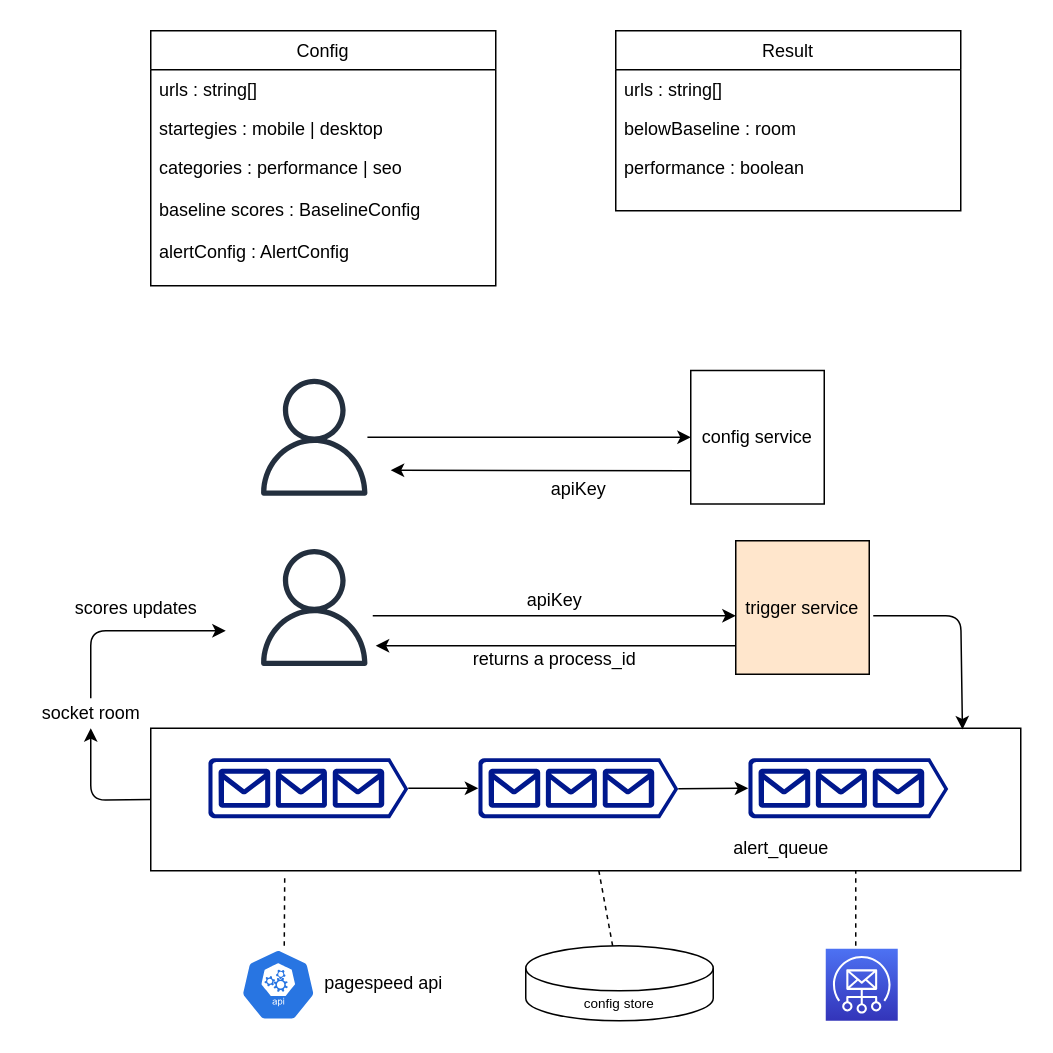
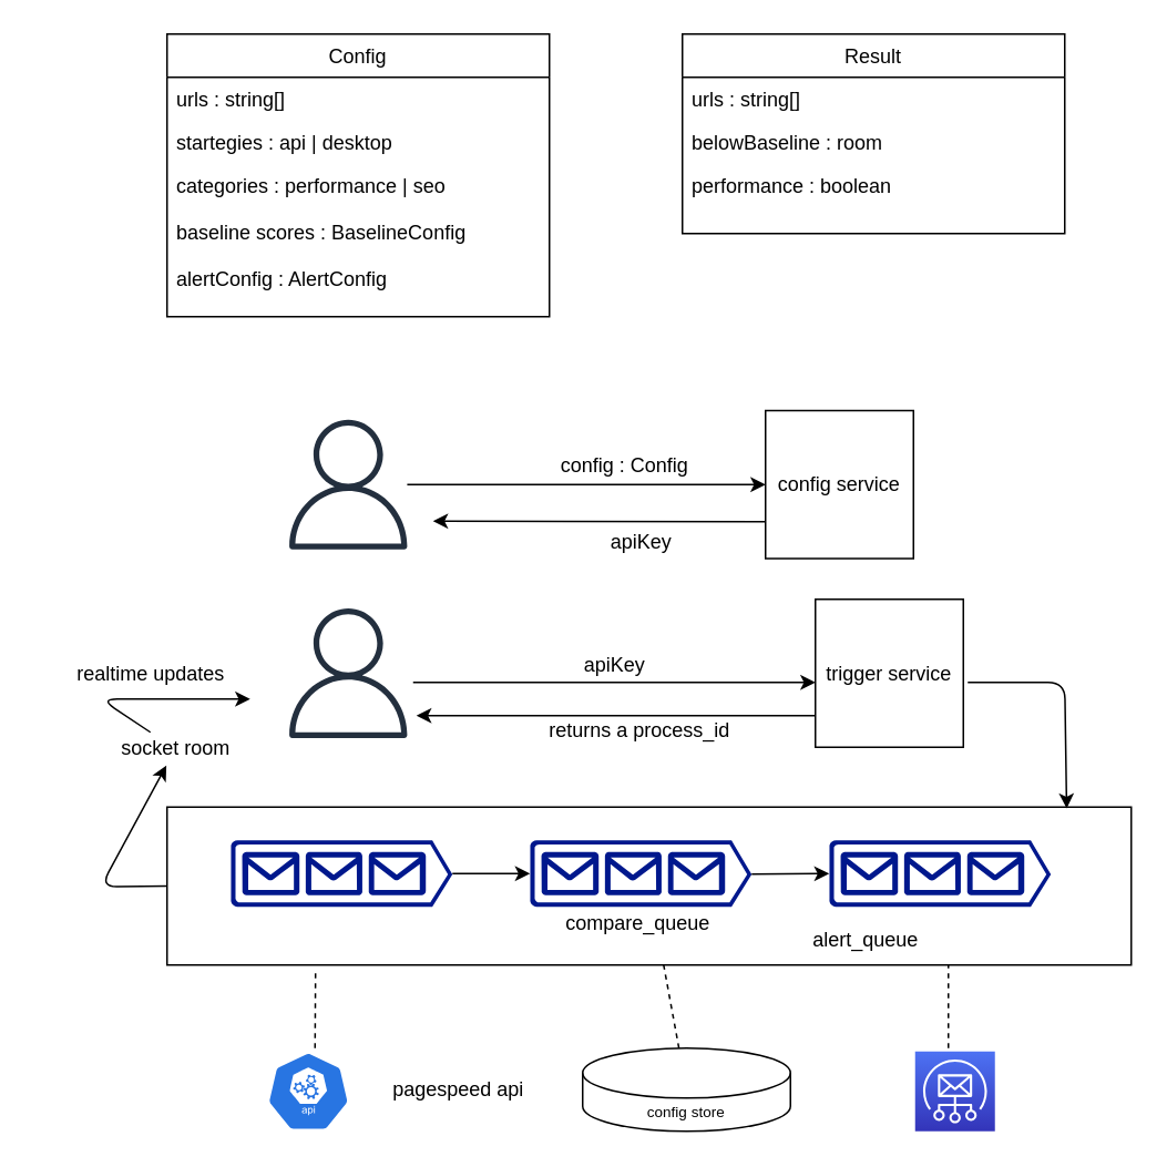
- <mxCell id="9" value="startegies : mobile | desktop" style="text;strokeColor=none;fillColor=none;align=left;verticalAlign=top;spacingLeft=4;spacingRight=4;overflow=hidden;rotatable=0;points=[[0,0.5],[1,0.5]];portConstraint=eastwest;" vertex="1" parent="7"><mxGeometry y="52" width="230" height="26" as="geometry" /></mxCell>
+ <mxCell id="9" value="startegies : api | desktop" style="text;strokeColor=none;fillColor=none;align=left;verticalAlign=top;spacingLeft=4;spacingRight=4;overflow=hidden;rotatable=0;points=[[0,0.5],[1,0.5]];portConstraint=eastwest;" vertex="1" parent="7"><mxGeometry y="52" width="230" height="26" as="geometry" /></mxCell>
+ <mxCell id="11" value="config : Config" style="text;html=1;align=center;verticalAlign=middle;resizable=0;points=[];autosize=1;" vertex="1" parent="1"><mxGeometry x="330" y="270" width="90" height="20" as="geometry" /></mxCell>
- <mxCell id="28" value="scores updates" style="text;html=1;align=center;verticalAlign=middle;resizable=0;points=[];autosize=1;" vertex="1" parent="1"><mxGeometry x="40" y="394.5" width="100" height="20" as="geometry" /></mxCell>
+ <mxCell id="28" value="realtime updates" style="text;html=1;align=center;verticalAlign=middle;resizable=0;points=[];autosize=1;" vertex="1" parent="1"><mxGeometry x="40" y="394.5" width="100" height="20" as="geometry" /></mxCell>
- <mxCell id="12" value="trigger service" style="whiteSpace=wrap;html=1;aspect=fixed;fillColor=#ffe6cc;" vertex="1" parent="1"><mxGeometry x="490" y="360" width="89" height="89" as="geometry" /></mxCell>
+ <mxCell id="12" value="trigger service" style="whiteSpace=wrap;html=1;aspect=fixed;" vertex="1" parent="1"><mxGeometry x="490" y="360" width="89" height="89" as="geometry" /></mxCell>
- <mxCell id="17" value="returns a process_id" style="text;html=1;align=center;verticalAlign=middle;resizable=0;points=[];autosize=1;" vertex="1" parent="1"><mxGeometry x="308.5" y="429" width="120" height="20" as="geometry" /></mxCell>
+ <mxCell id="17" value="returns a process_id" style="text;html=1;align=center;verticalAlign=middle;resizable=0;points=[];autosize=1;" vertex="1" parent="1"><mxGeometry x="323.5" y="429" width="120" height="20" as="geometry" /></mxCell>
- <mxCell id="29" value="socket room" style="text;html=1;align=center;verticalAlign=middle;resizable=0;points=[];autosize=1;" vertex="1" parent="1"><mxGeometry x="20" y="465" width="80" height="20" as="geometry" /></mxCell>
+ <mxCell id="29" value="socket room" style="text;html=1;align=center;verticalAlign=middle;resizable=0;points=[];autosize=1;" vertex="1" parent="1"><mxGeometry x="65" y="440" width="80" height="20" as="geometry" /></mxCell>
+ <mxCell id="23" value="compare_queue" style="text;html=1;align=center;verticalAlign=middle;resizable=0;points=[];autosize=1;" vertex="1" parent="1"><mxGeometry x="333.49" y="545" width="100" height="20" as="geometry" /></mxCell>
- <mxCell id="39" value="pagespeed api" style="text;html=1;align=center;verticalAlign=middle;resizable=0;points=[];autosize=1;" vertex="1" parent="1"><mxGeometry x="210" y="645" width="90" height="20" as="geometry" /></mxCell>
+ <mxCell id="39" value="pagespeed api" style="text;html=1;align=center;verticalAlign=middle;resizable=0;points=[];autosize=1;" vertex="1" parent="1"><mxGeometry x="230" y="645" width="90" height="20" as="geometry" /></mxCell>
